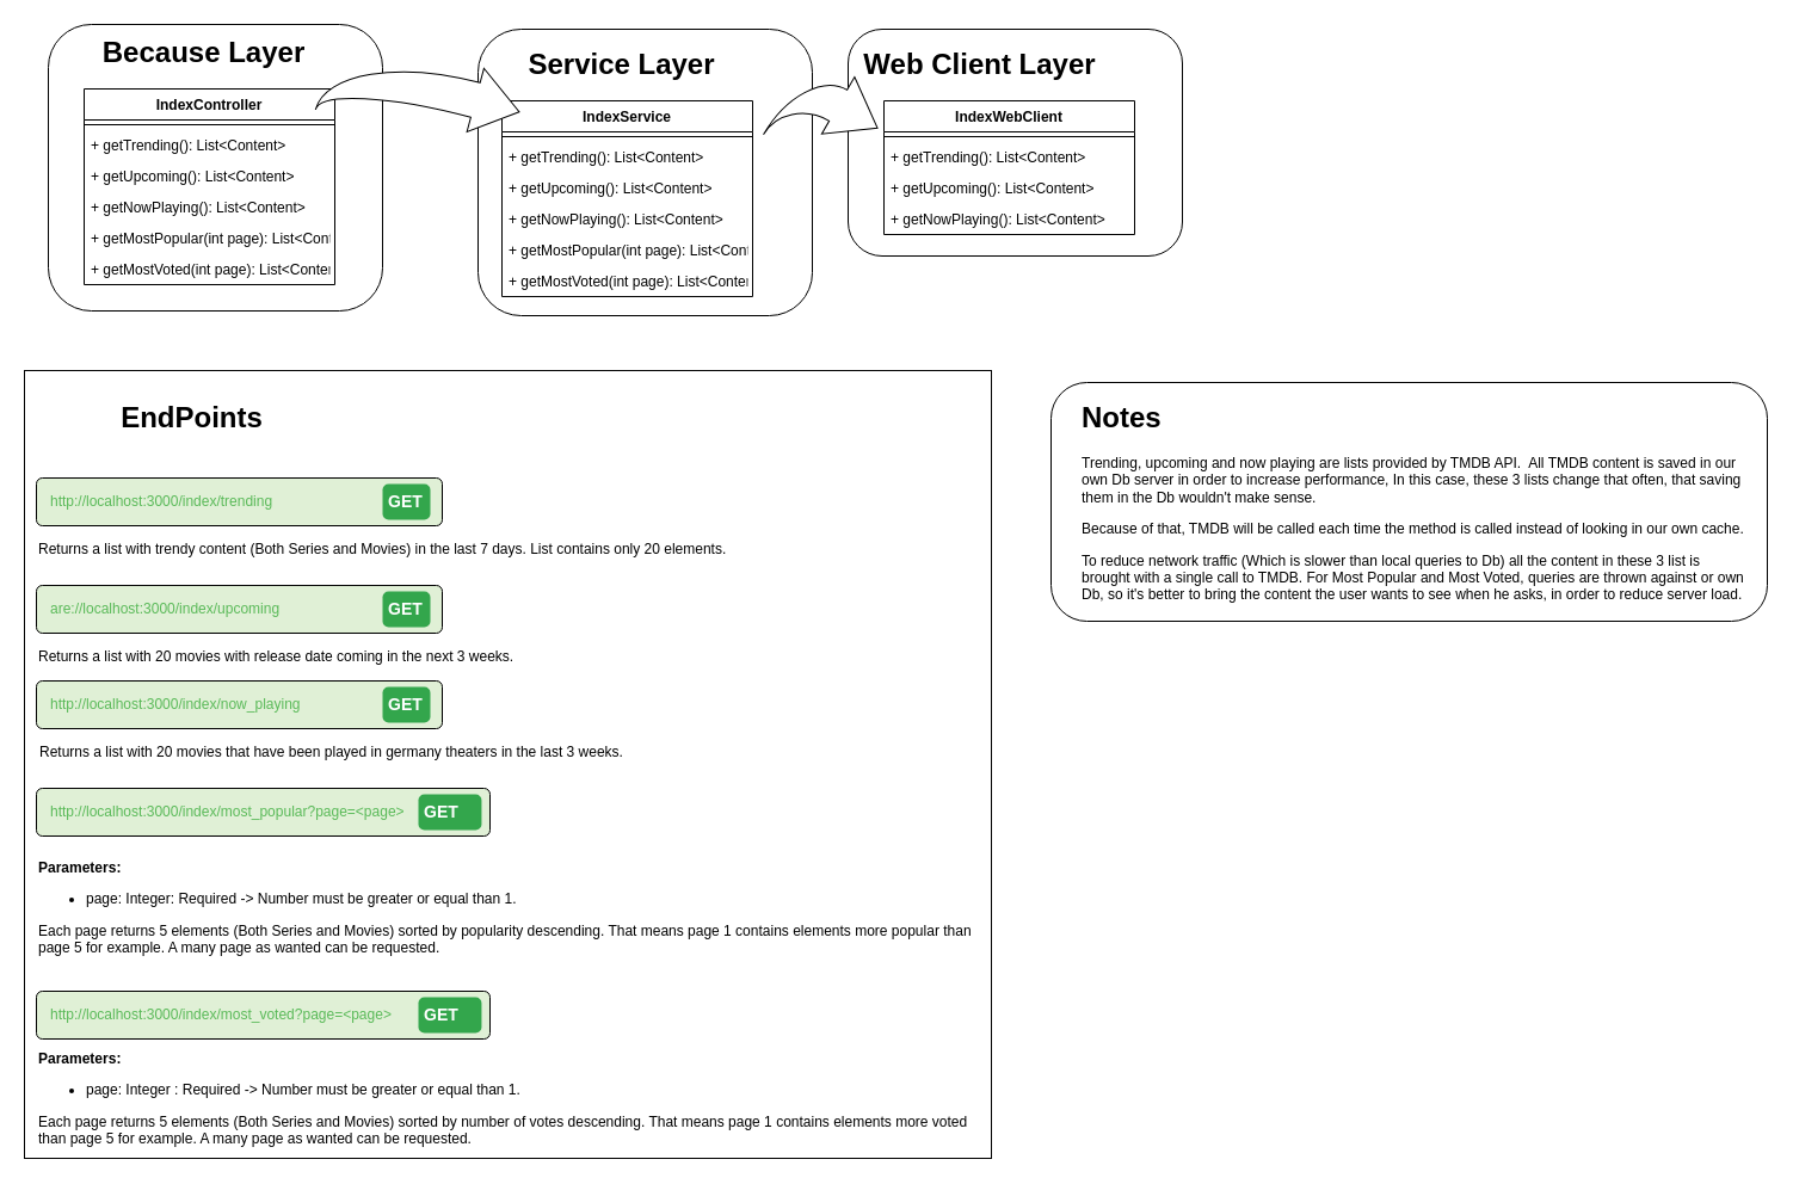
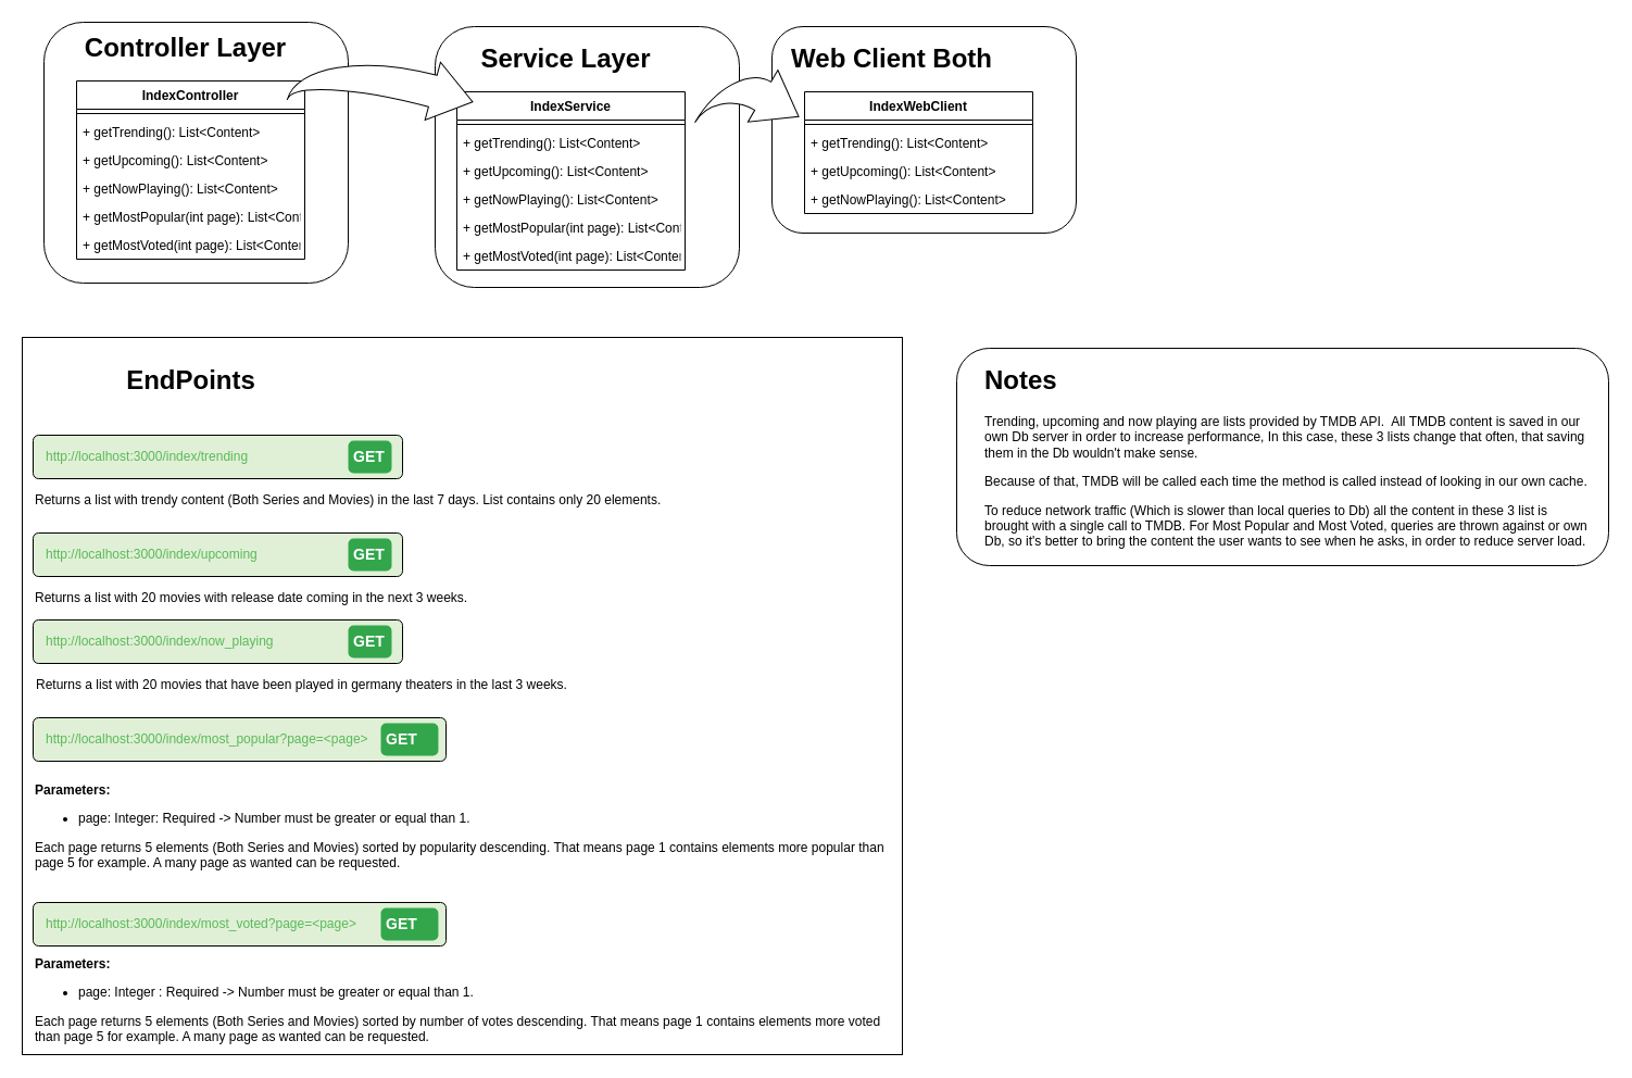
- <mxCell id="22" value="Because Layer" style="text;strokeColor=none;fillColor=none;html=1;fontSize=24;fontStyle=1;verticalAlign=middle;align=center;" parent="1" vertex="1"><mxGeometry x="60" y="24" width="220" height="40" as="geometry" /></mxCell>
+ <mxCell id="22" value="Controller Layer" style="text;strokeColor=none;fillColor=none;html=1;fontSize=24;fontStyle=1;verticalAlign=middle;align=center;" parent="1" vertex="1"><mxGeometry x="60" y="24" width="220" height="40" as="geometry" /></mxCell>
- <mxCell id="12" value="Web Client Layer" style="text;strokeColor=none;fillColor=none;html=1;fontSize=24;fontStyle=1;verticalAlign=middle;align=center;" parent="1" vertex="1"><mxGeometry x="710" y="34" width="220" height="40" as="geometry" /></mxCell>
+ <mxCell id="12" value="Web Client Both" style="text;strokeColor=none;fillColor=none;html=1;fontSize=24;fontStyle=1;verticalAlign=middle;align=center;" parent="1" vertex="1"><mxGeometry x="710" y="34" width="220" height="40" as="geometry" /></mxCell>
- <mxCell id="32" value="EndPoints" style="text;strokeColor=none;fillColor=none;html=1;fontSize=24;fontStyle=1;verticalAlign=middle;align=center;" parent="1" vertex="1"><mxGeometry x="50" y="330" width="220" height="40" as="geometry" /></mxCell>
+ <mxCell id="32" value="EndPoints" style="text;strokeColor=none;fillColor=none;html=1;fontSize=24;fontStyle=1;verticalAlign=middle;align=center;" parent="1" vertex="1"><mxGeometry x="65" y="330" width="220" height="40" as="geometry" /></mxCell>
- <mxCell id="38" value="are://localhost:3000/index/upcoming" style="html=1;shadow=0;dashed=0;shape=mxgraph.bootstrap.rrect;rSize=5;strokeWidth=1;fillColor=#E0F0D6;fontColor=#59B958;whiteSpace=wrap;align=left;verticalAlign=middle;spacingLeft=10;" parent="37" vertex="1"><mxGeometry width="340" height="40" as="geometry" /></mxCell>
+ <mxCell id="38" value="http://localhost:3000/index/upcoming" style="html=1;shadow=0;dashed=0;shape=mxgraph.bootstrap.rrect;rSize=5;strokeWidth=1;fillColor=#E0F0D6;fontColor=#59B958;whiteSpace=wrap;align=left;verticalAlign=middle;spacingLeft=10;" parent="37" vertex="1"><mxGeometry width="340" height="40" as="geometry" /></mxCell>
